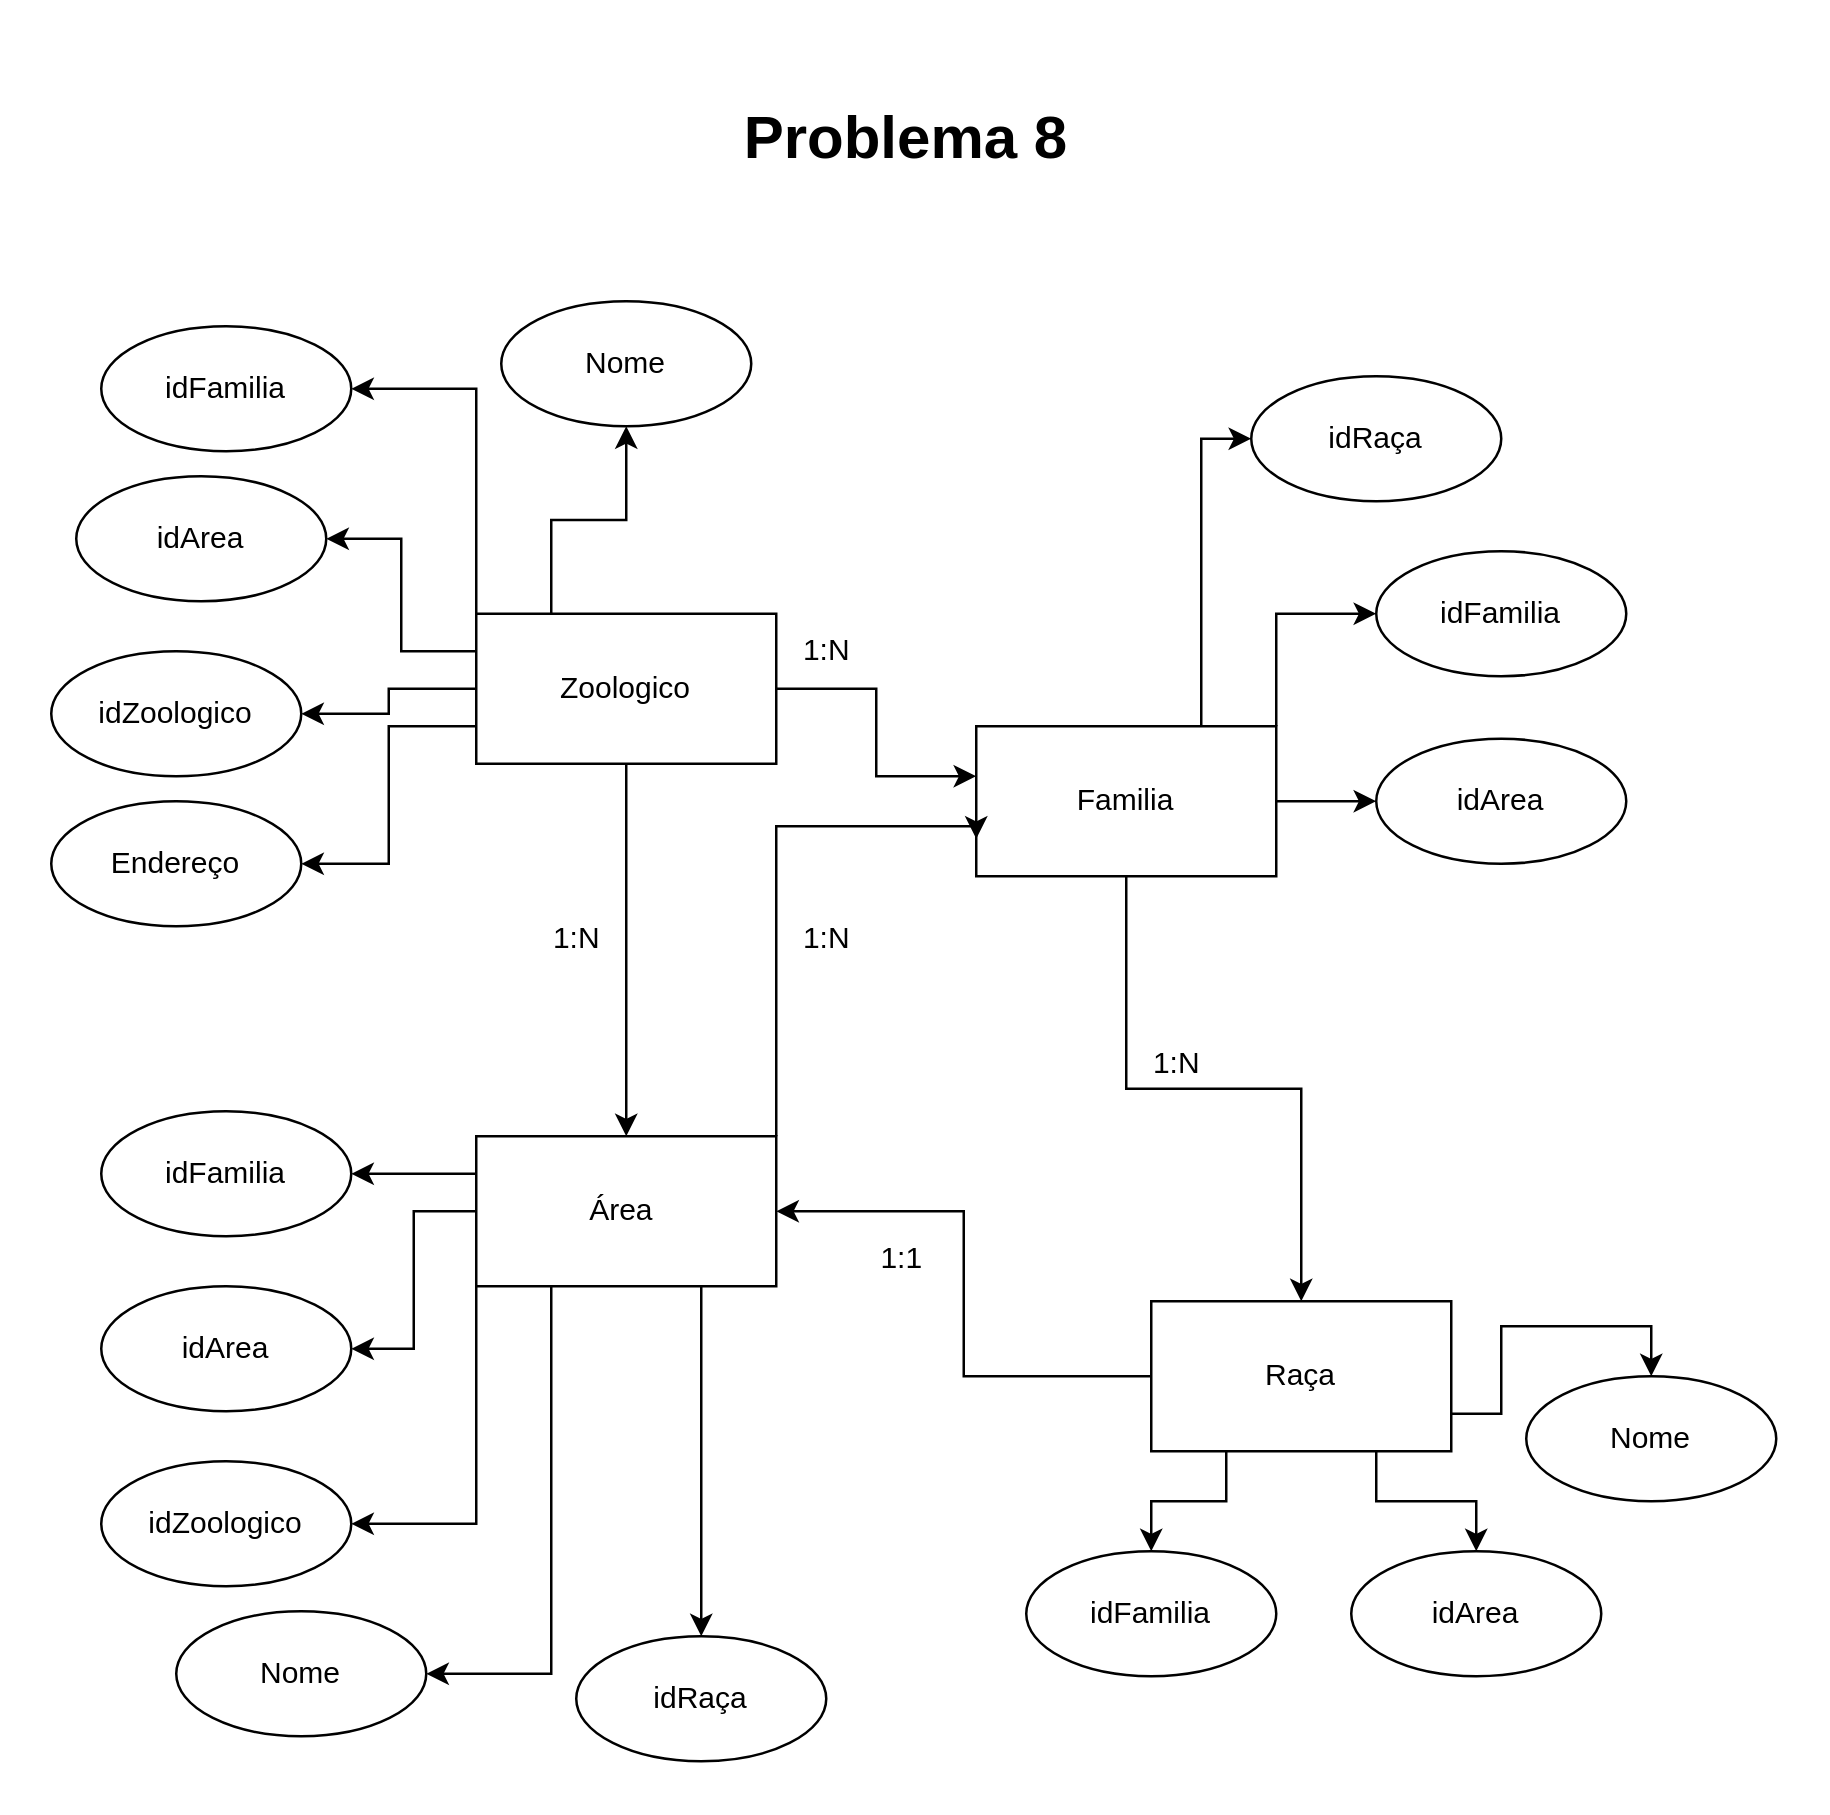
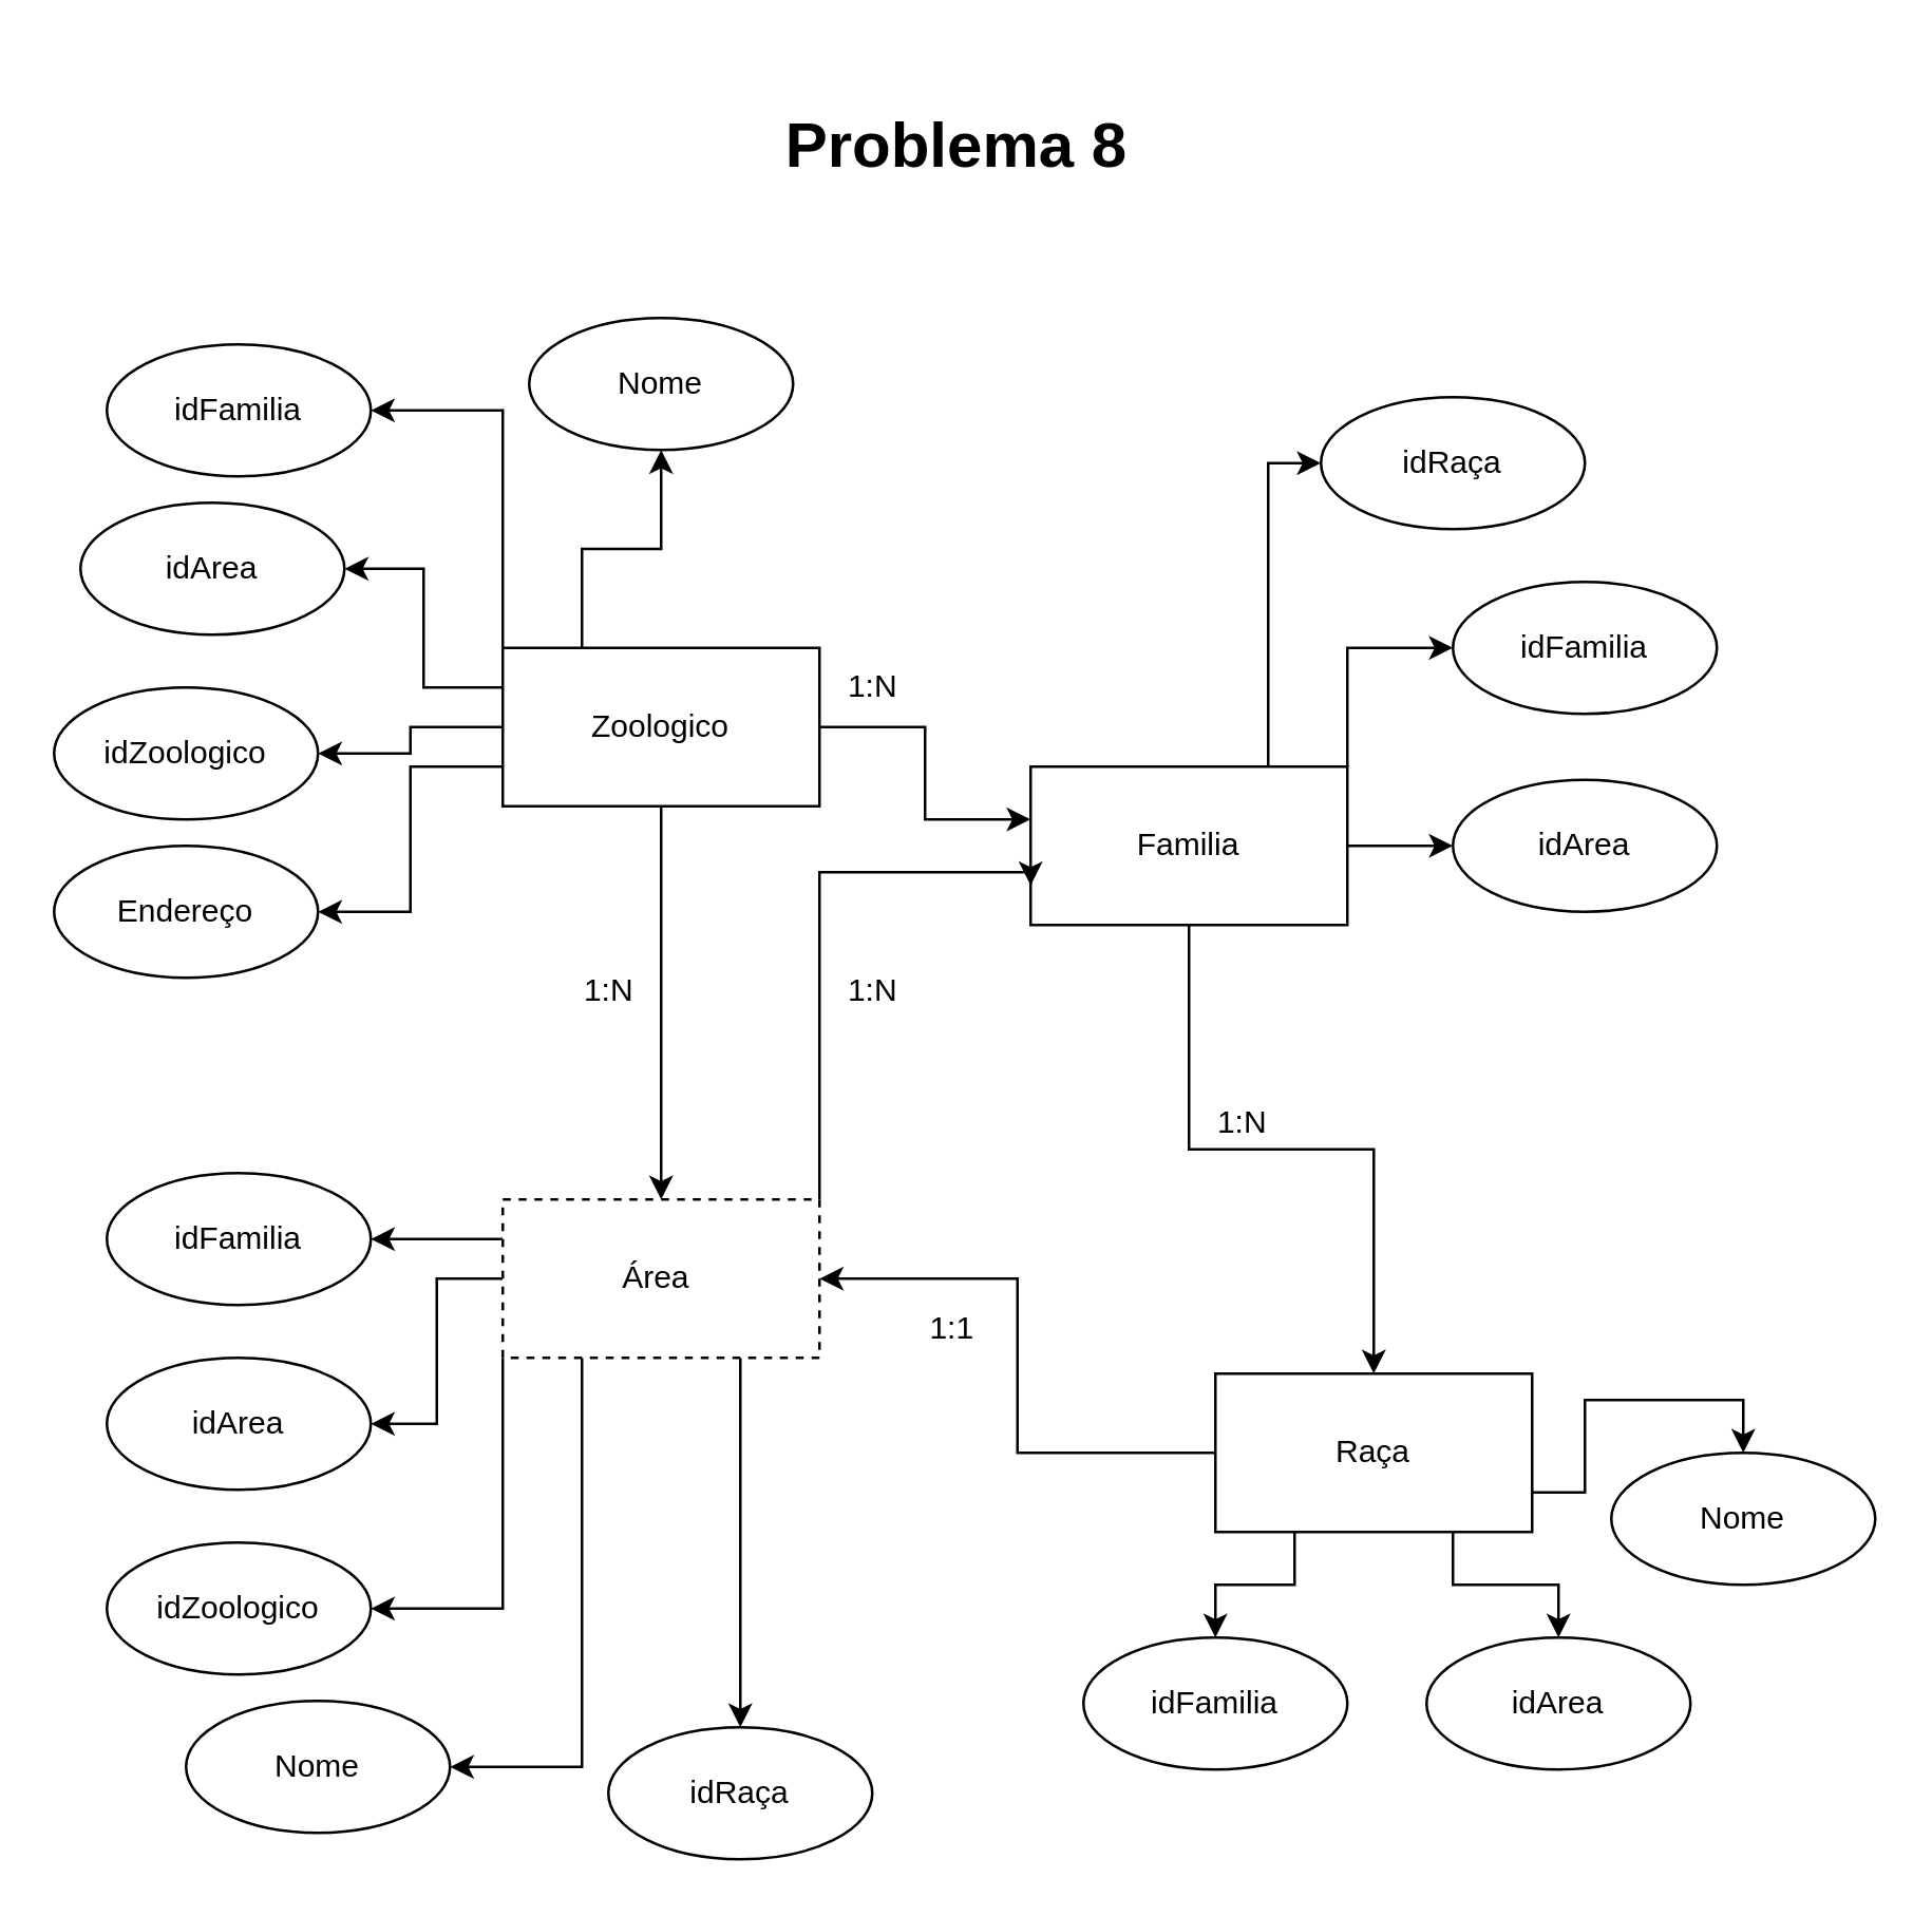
- <mxCell id="28" value="Área&amp;nbsp;" style="rounded=0;whiteSpace=wrap;html=1;" parent="1" vertex="1"><mxGeometry x="190" y="454" width="120" height="60" as="geometry" /></mxCell>
+ <mxCell id="28" value="Área&amp;nbsp;" style="rounded=0;whiteSpace=wrap;html=1;dashed=1;" parent="1" vertex="1"><mxGeometry x="190" y="454" width="120" height="60" as="geometry" /></mxCell>
